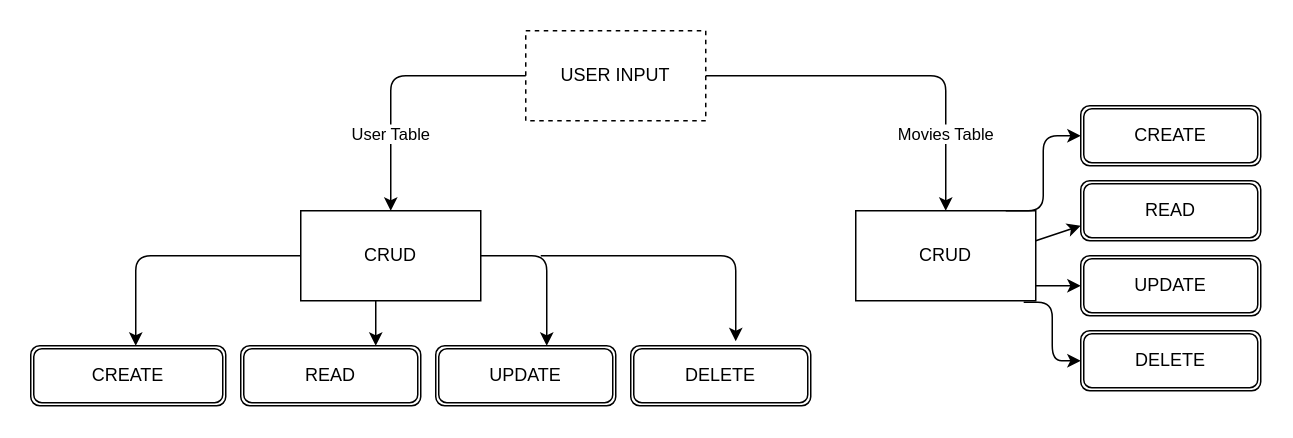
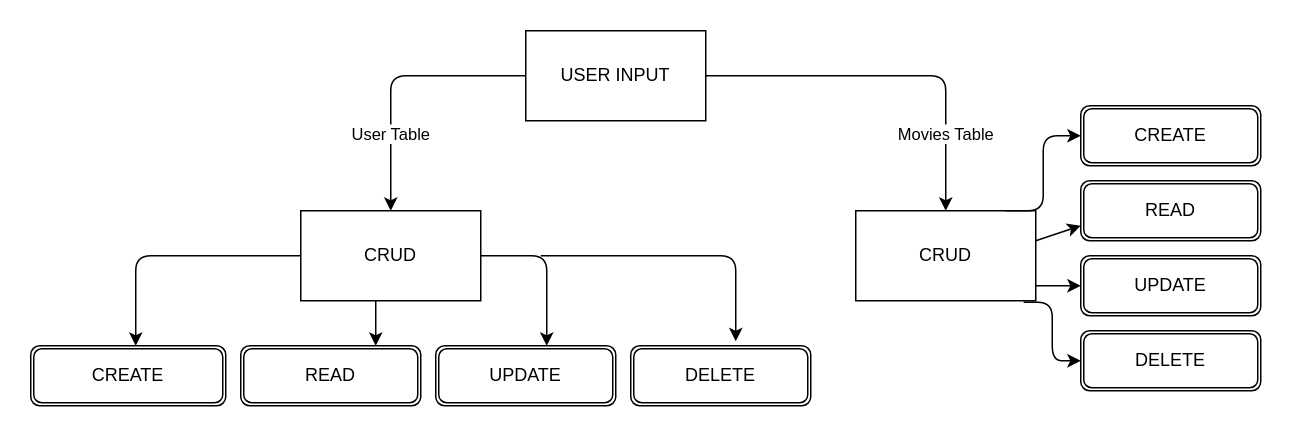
- <mxCell id="2" value="USER INPUT" style="rounded=0;whiteSpace=wrap;html=1;dashed=1;" vertex="1" parent="1"><mxGeometry x="350" y="20" width="120" height="60" as="geometry" /></mxCell>
+ <mxCell id="2" value="USER INPUT" style="rounded=0;whiteSpace=wrap;html=1;" vertex="1" parent="1"><mxGeometry x="350" y="20" width="120" height="60" as="geometry" /></mxCell>
